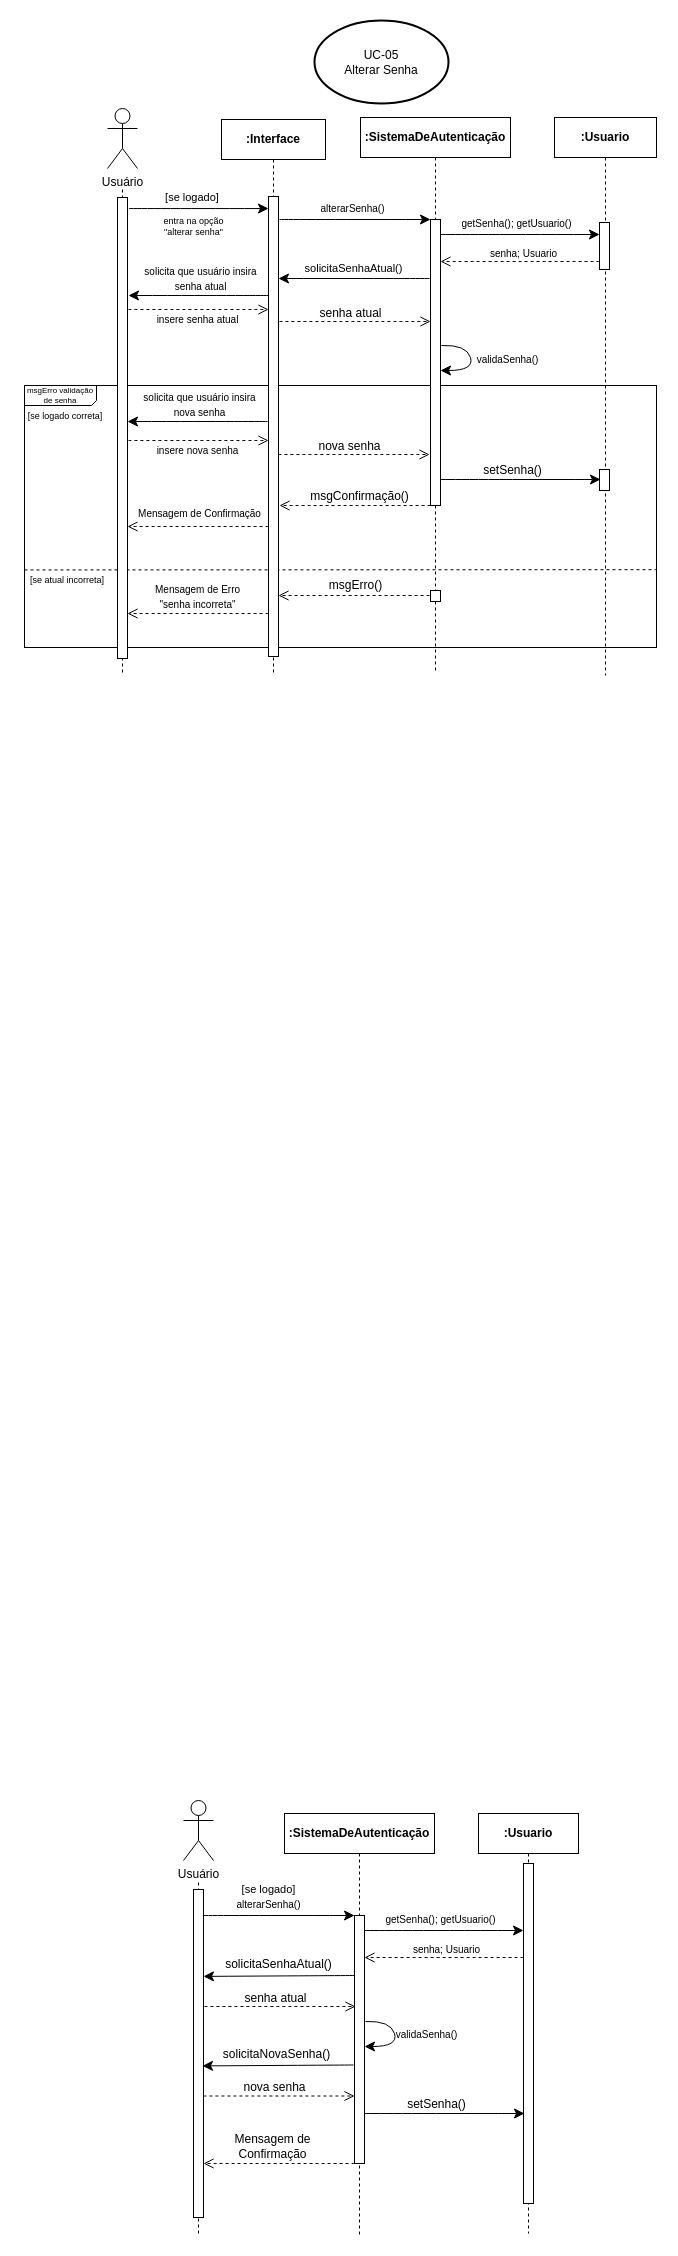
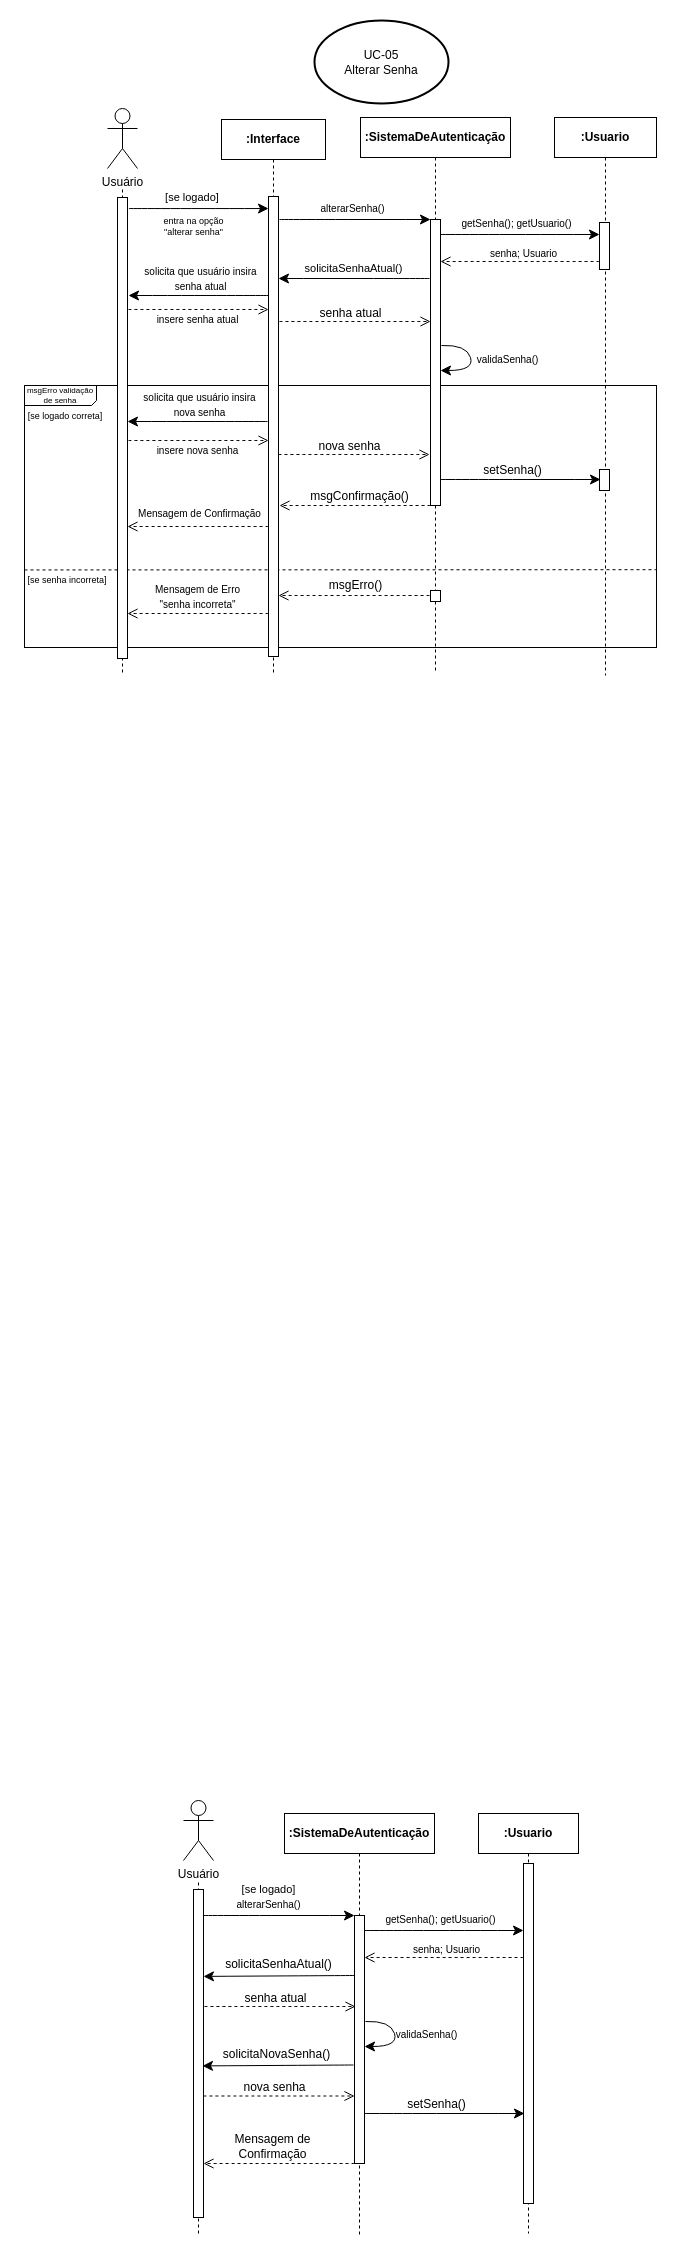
- <mxCell id="73" value="[se atual incorreta]" style="text;html=1;align=center;verticalAlign=middle;whiteSpace=wrap;rounded=0;fontSize=9;" vertex="1" parent="1"><mxGeometry x="20" y="565" width="94" height="30" as="geometry" /></mxCell>
+ <mxCell id="73" value="[se senha incorreta]" style="text;html=1;align=center;verticalAlign=middle;whiteSpace=wrap;rounded=0;fontSize=9;" vertex="1" parent="1"><mxGeometry x="20" y="565" width="94" height="30" as="geometry" /></mxCell>
